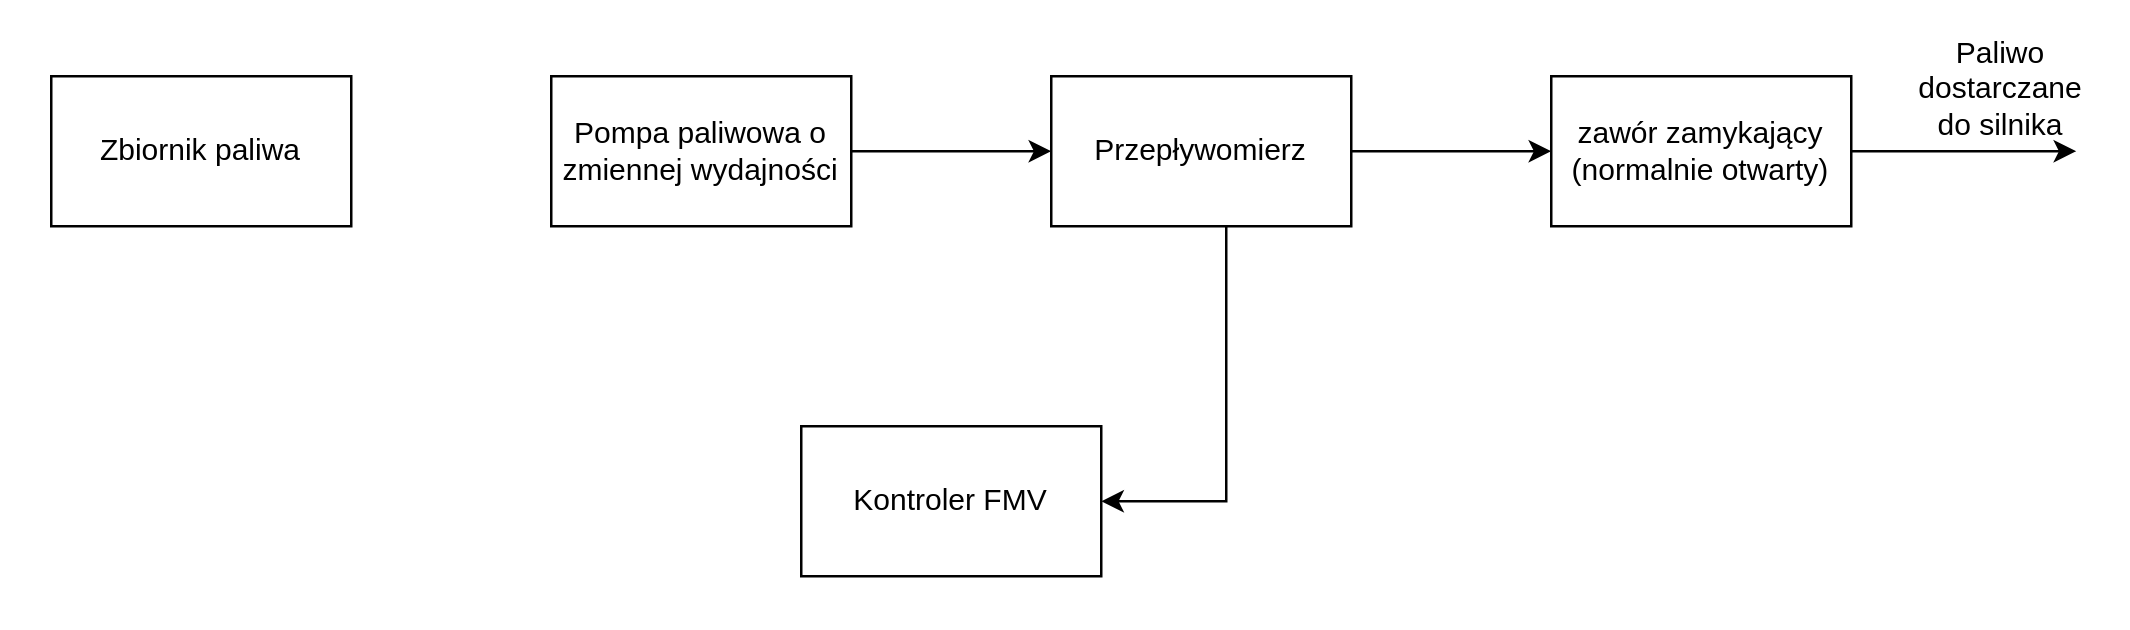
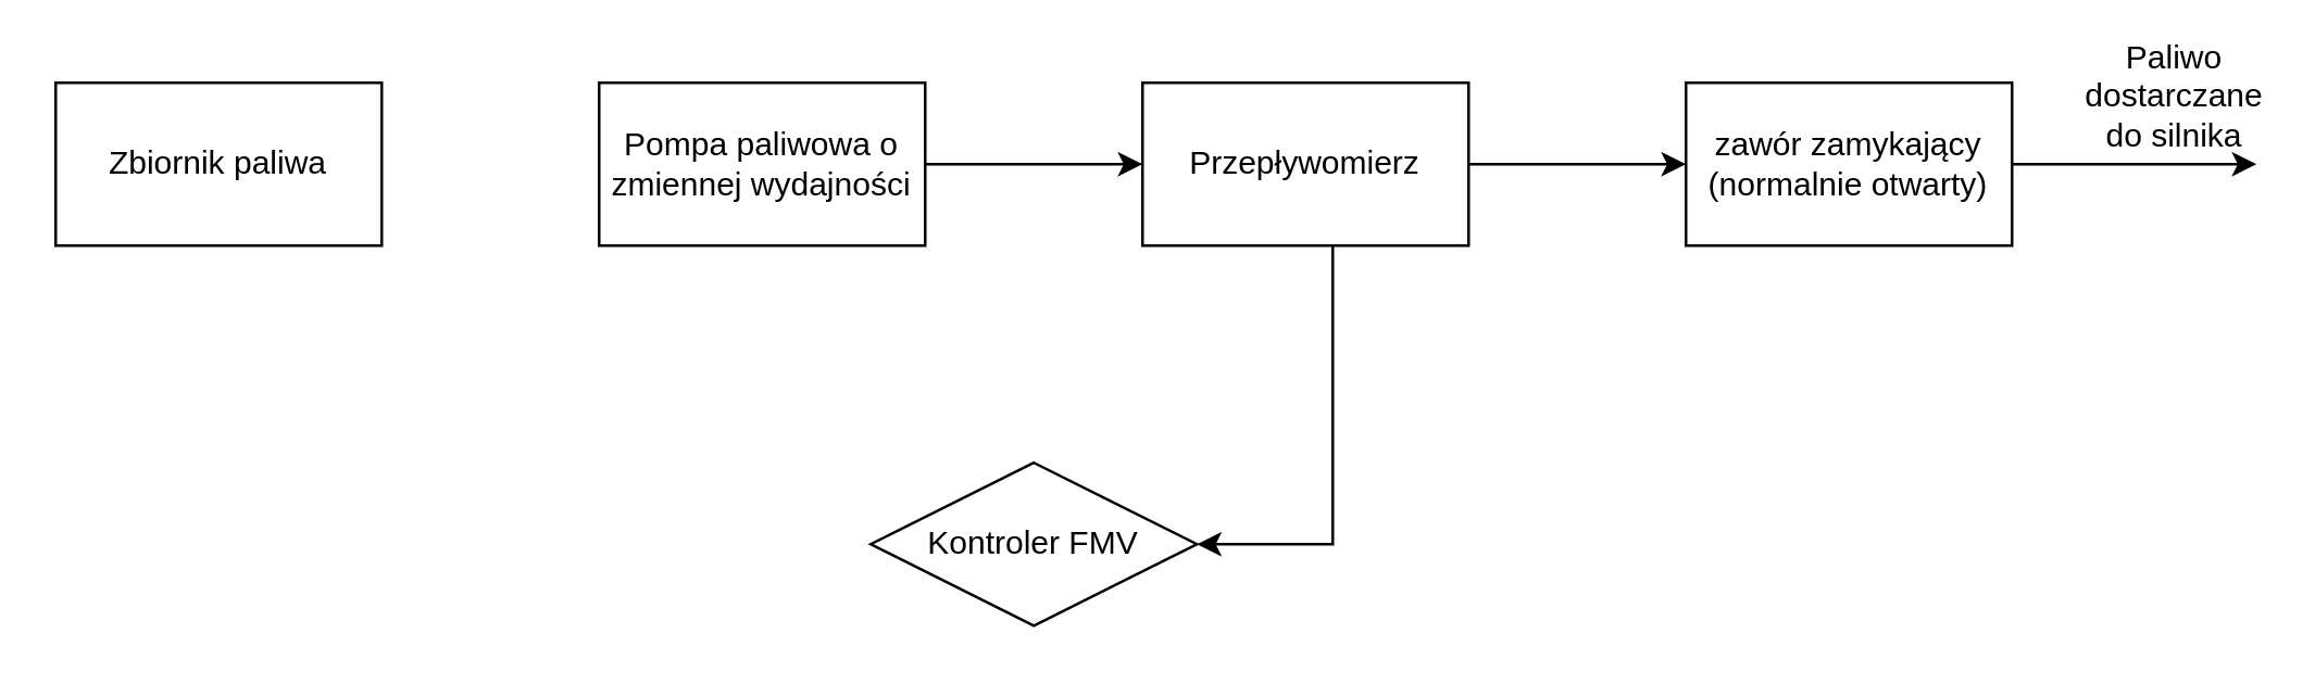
- <mxCell id="10" value="Kontroler FMV" style="rounded=0;whiteSpace=wrap;html=1;" vertex="1" parent="1"><mxGeometry x="320" y="170" width="120" height="60" as="geometry" /></mxCell>
+ <mxCell id="10" value="Kontroler FMV" style="rhombus;whiteSpace=wrap;html=1;" vertex="1" parent="1"><mxGeometry x="320" y="170" width="120" height="60" as="geometry" /></mxCell>
